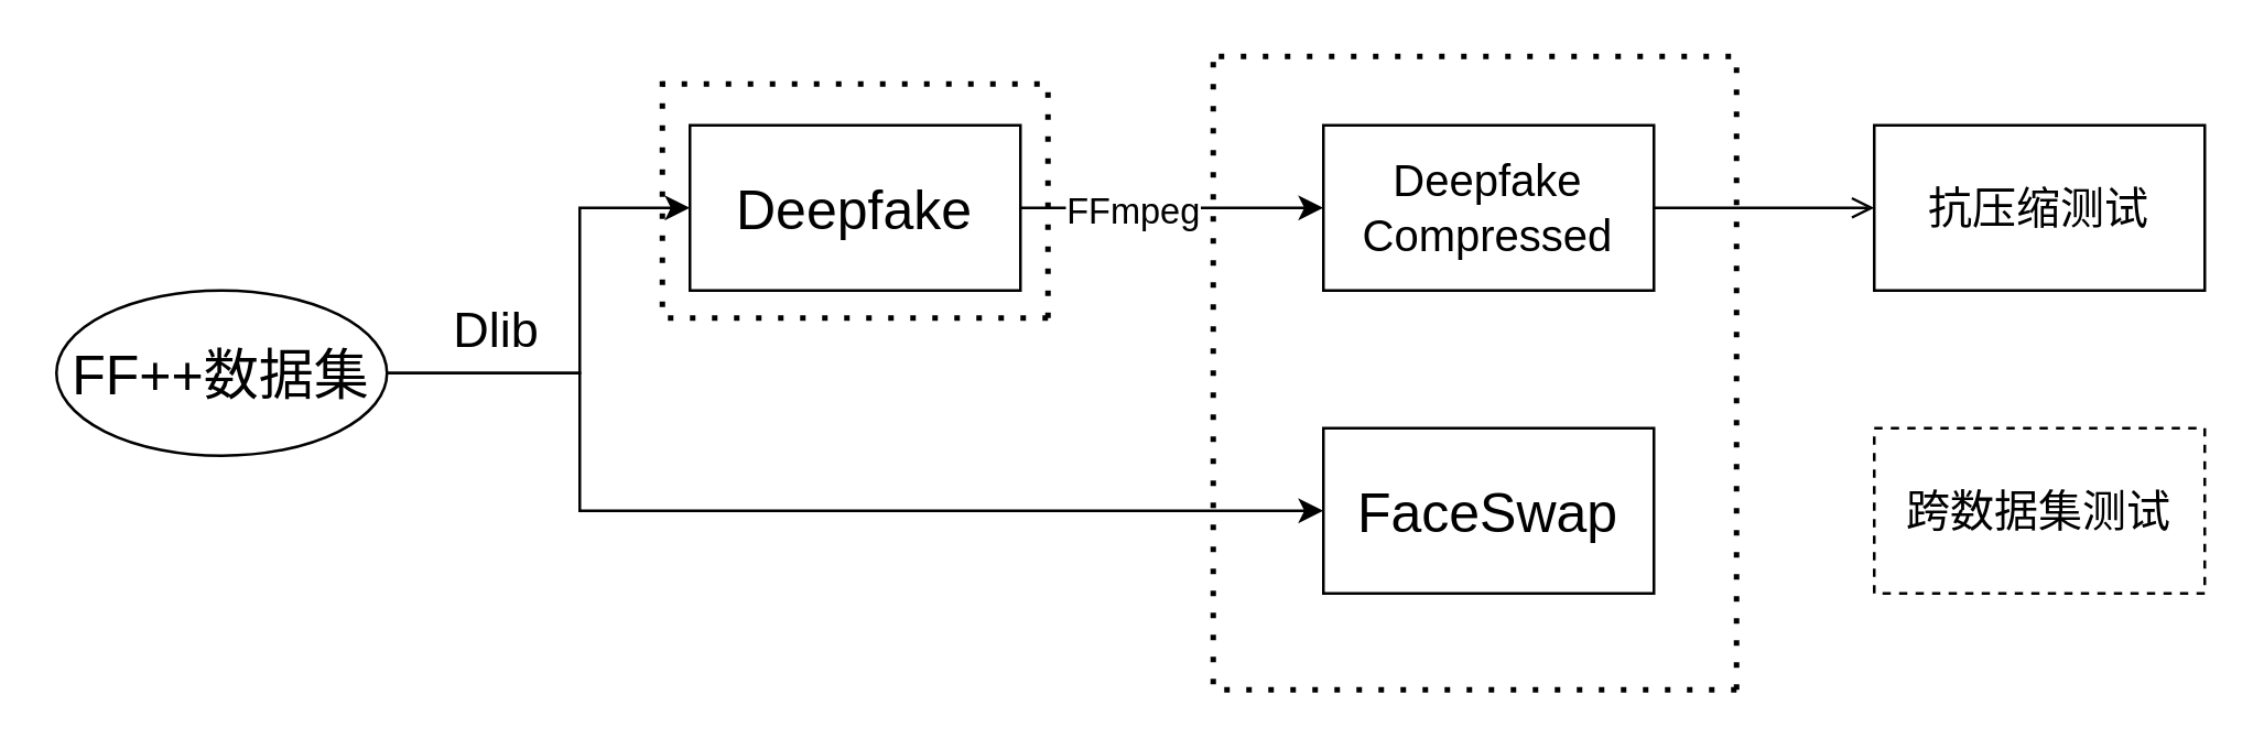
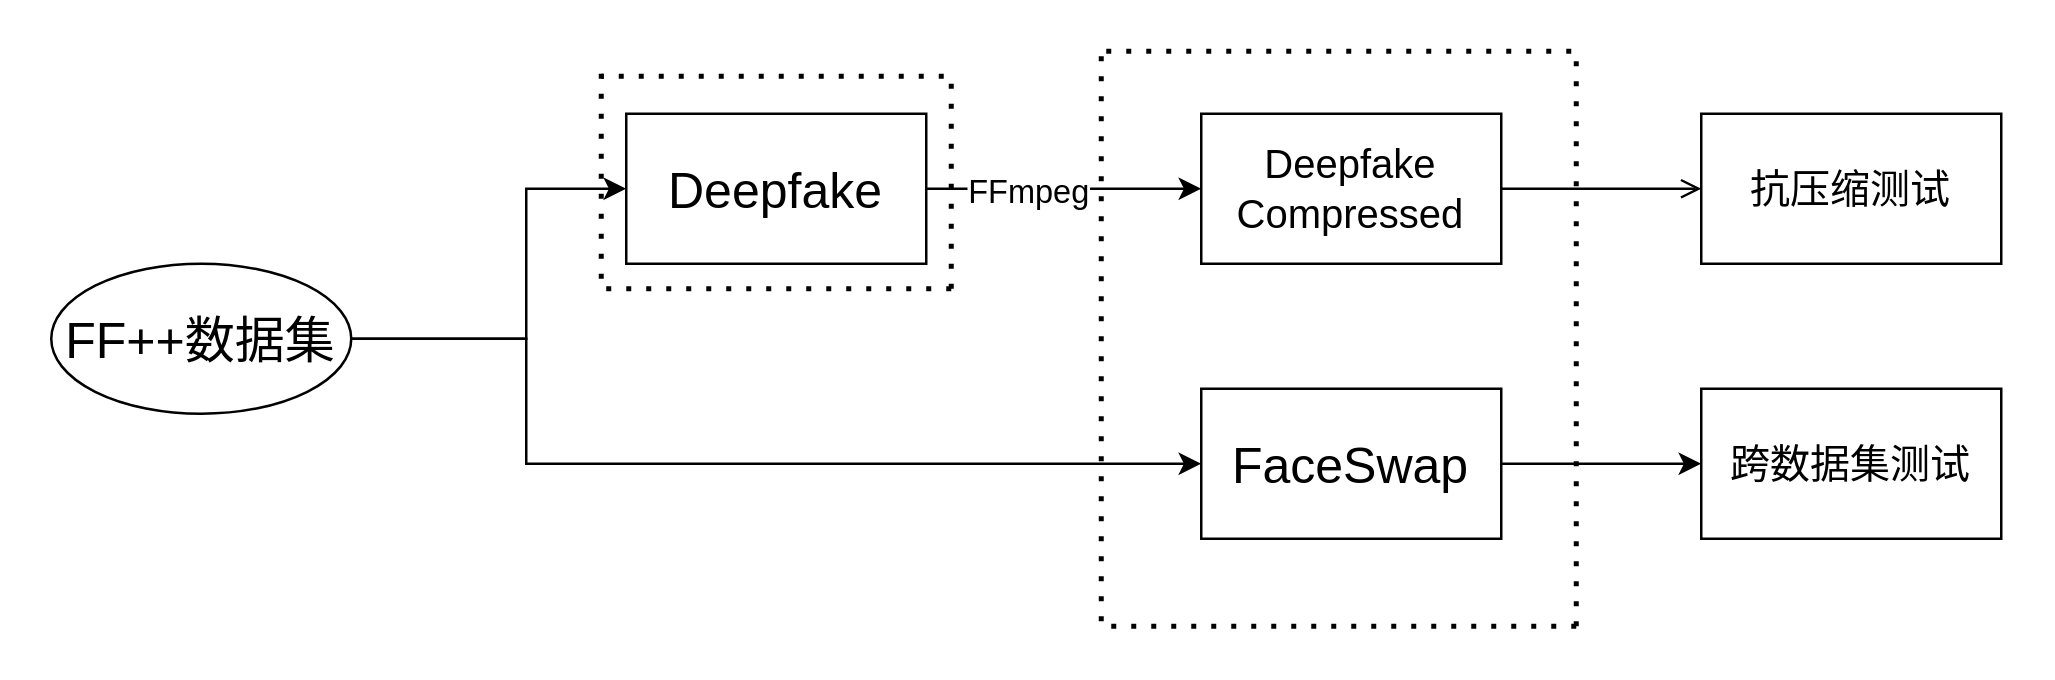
- <mxCell id="18" value="&lt;font style=&quot;font-size: 18px&quot;&gt;Dlib&lt;/font&gt;" style="text;html=1;strokeColor=none;fillColor=none;align=center;verticalAlign=middle;whiteSpace=wrap;rounded=0;fontSize=13;" vertex="1" parent="1"><mxGeometry x="150" y="105" width="60" height="30" as="geometry" /></mxCell>
+ <mxCell id="8" value="" style="edgeStyle=orthogonalEdgeStyle;rounded=0;orthogonalLoop=1;jettySize=auto;html=1;fontSize=16;" edge="1" parent="1" source="9" target="15"><mxGeometry relative="1" as="geometry" /></mxCell>
- <mxCell id="15" value="&lt;font style=&quot;font-size: 16px&quot;&gt;跨数据集测试&lt;/font&gt;" style="rounded=0;whiteSpace=wrap;html=1;dashed=1;" vertex="1" parent="1"><mxGeometry x="680" y="155" width="120" height="60" as="geometry" /></mxCell>
+ <mxCell id="15" value="&lt;font style=&quot;font-size: 16px&quot;&gt;跨数据集测试&lt;/font&gt;" style="rounded=0;whiteSpace=wrap;html=1;" vertex="1" parent="1"><mxGeometry x="680" y="155" width="120" height="60" as="geometry" /></mxCell>
